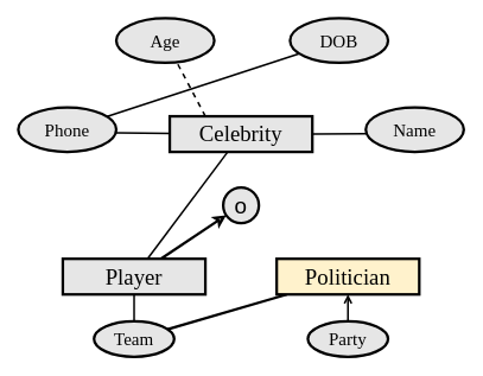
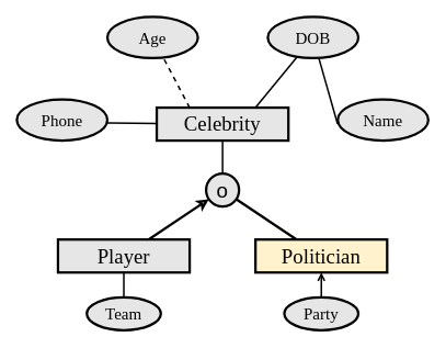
- <mxCell id="6" style="edgeStyle=none;rounded=0;orthogonalLoop=1;jettySize=auto;html=1;strokeWidth=2;fontFamily=Ubuntu Mono;fontSize=20;endArrow=none;endFill=0;" parent="1" source="7" target="11" edge="1"><mxGeometry relative="1" as="geometry" /></mxCell>
+ <mxCell id="6" style="edgeStyle=none;rounded=0;orthogonalLoop=1;jettySize=auto;html=1;entryX=0.75;entryY=0;entryDx=0;entryDy=0;strokeWidth=2;fontFamily=Ubuntu Mono;fontSize=20;endArrow=none;endFill=0;" parent="1" source="7" target="4" edge="1"><mxGeometry relative="1" as="geometry" /></mxCell>
- <mxCell id="8" value="" style="edgeStyle=none;rounded=0;orthogonalLoop=1;jettySize=auto;html=1;strokeWidth=2;fontFamily=Ubuntu Mono;fontSize=20;endArrow=none;endFill=0;exitX=-0.003;exitY=0.592;exitDx=0;exitDy=0;exitPerimeter=0;" parent="1" source="9" target="4" edge="1"><mxGeometry relative="1" as="geometry" /></mxCell>
+ <mxCell id="8" value="" style="edgeStyle=none;rounded=0;orthogonalLoop=1;jettySize=auto;html=1;strokeWidth=2;fontFamily=Ubuntu Mono;fontSize=20;endArrow=none;endFill=0;exitX=-0.003;exitY=0.592;exitDx=0;exitDy=0;exitPerimeter=0;" parent="1" source="9" target="7" edge="1"><mxGeometry relative="1" as="geometry" /></mxCell>
- <mxCell id="3" value="" style="rounded=0;orthogonalLoop=1;jettySize=auto;html=1;strokeWidth=2;endArrow=none;endFill=0;" edge="1" parent="1" source="4" target="13"><mxGeometry relative="1" as="geometry" /></mxCell>
+ <mxCell id="3" value="" style="rounded=0;orthogonalLoop=1;jettySize=auto;html=1;strokeWidth=2;endArrow=none;endFill=0;" edge="1" parent="1" source="4" target="20"><mxGeometry relative="1" as="geometry" /></mxCell>
- <mxCell id="14" style="orthogonalLoop=1;jettySize=auto;html=1;endArrow=none;endFill=0;strokeWidth=3;rounded=0;" parent="1" source="15" target="17" edge="1"><mxGeometry relative="1" as="geometry" /></mxCell>
+ <mxCell id="14" style="orthogonalLoop=1;jettySize=auto;html=1;endArrow=none;endFill=0;strokeWidth=3;rounded=0;" parent="1" source="15" target="20" edge="1"><mxGeometry relative="1" as="geometry" /></mxCell>
